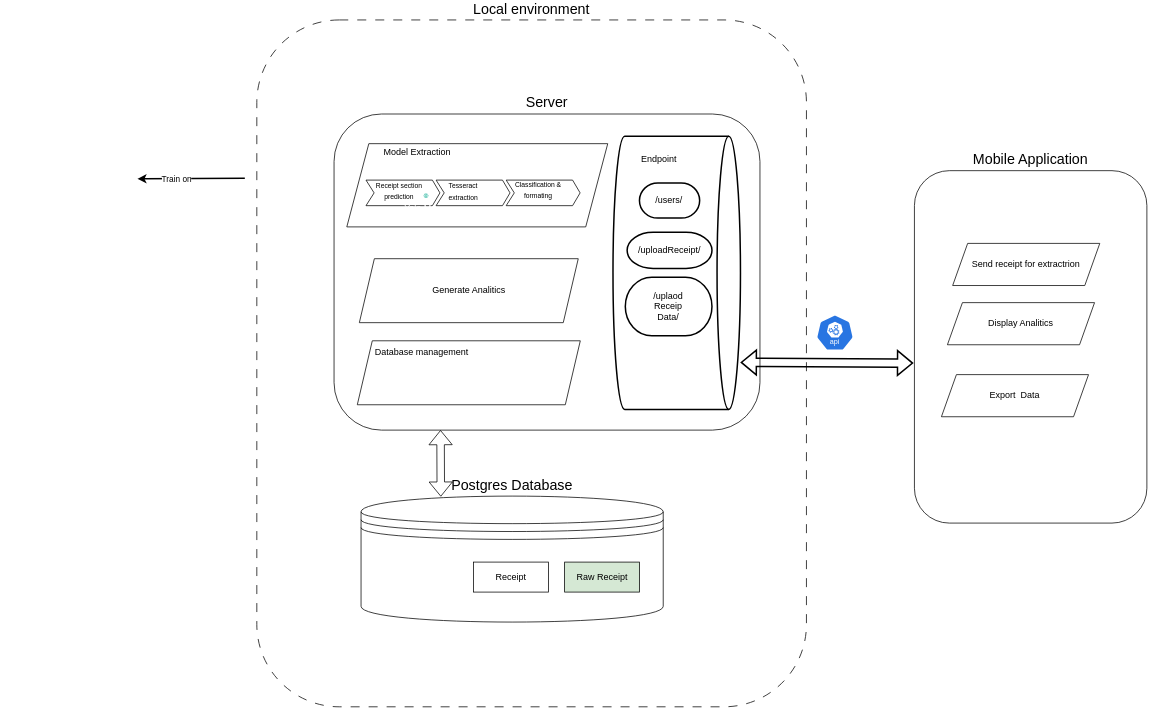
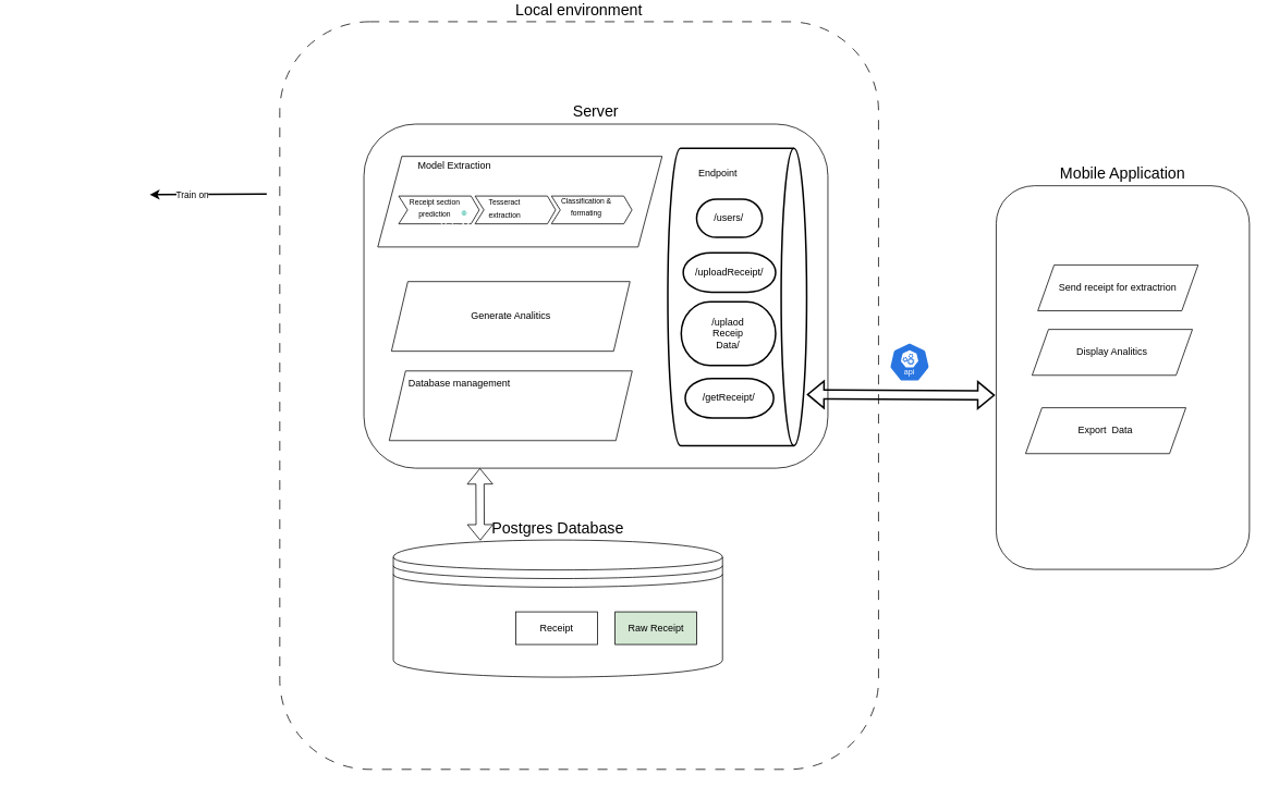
+ <mxCell id="19" value="/getReceipt/" style="strokeWidth=2;html=1;shape=mxgraph.flowchart.terminator;whiteSpace=wrap;" parent="13" vertex="1"><mxGeometry x="21.29" y="281.999" width="108.283" height="48.477" as="geometry" /></mxCell>
